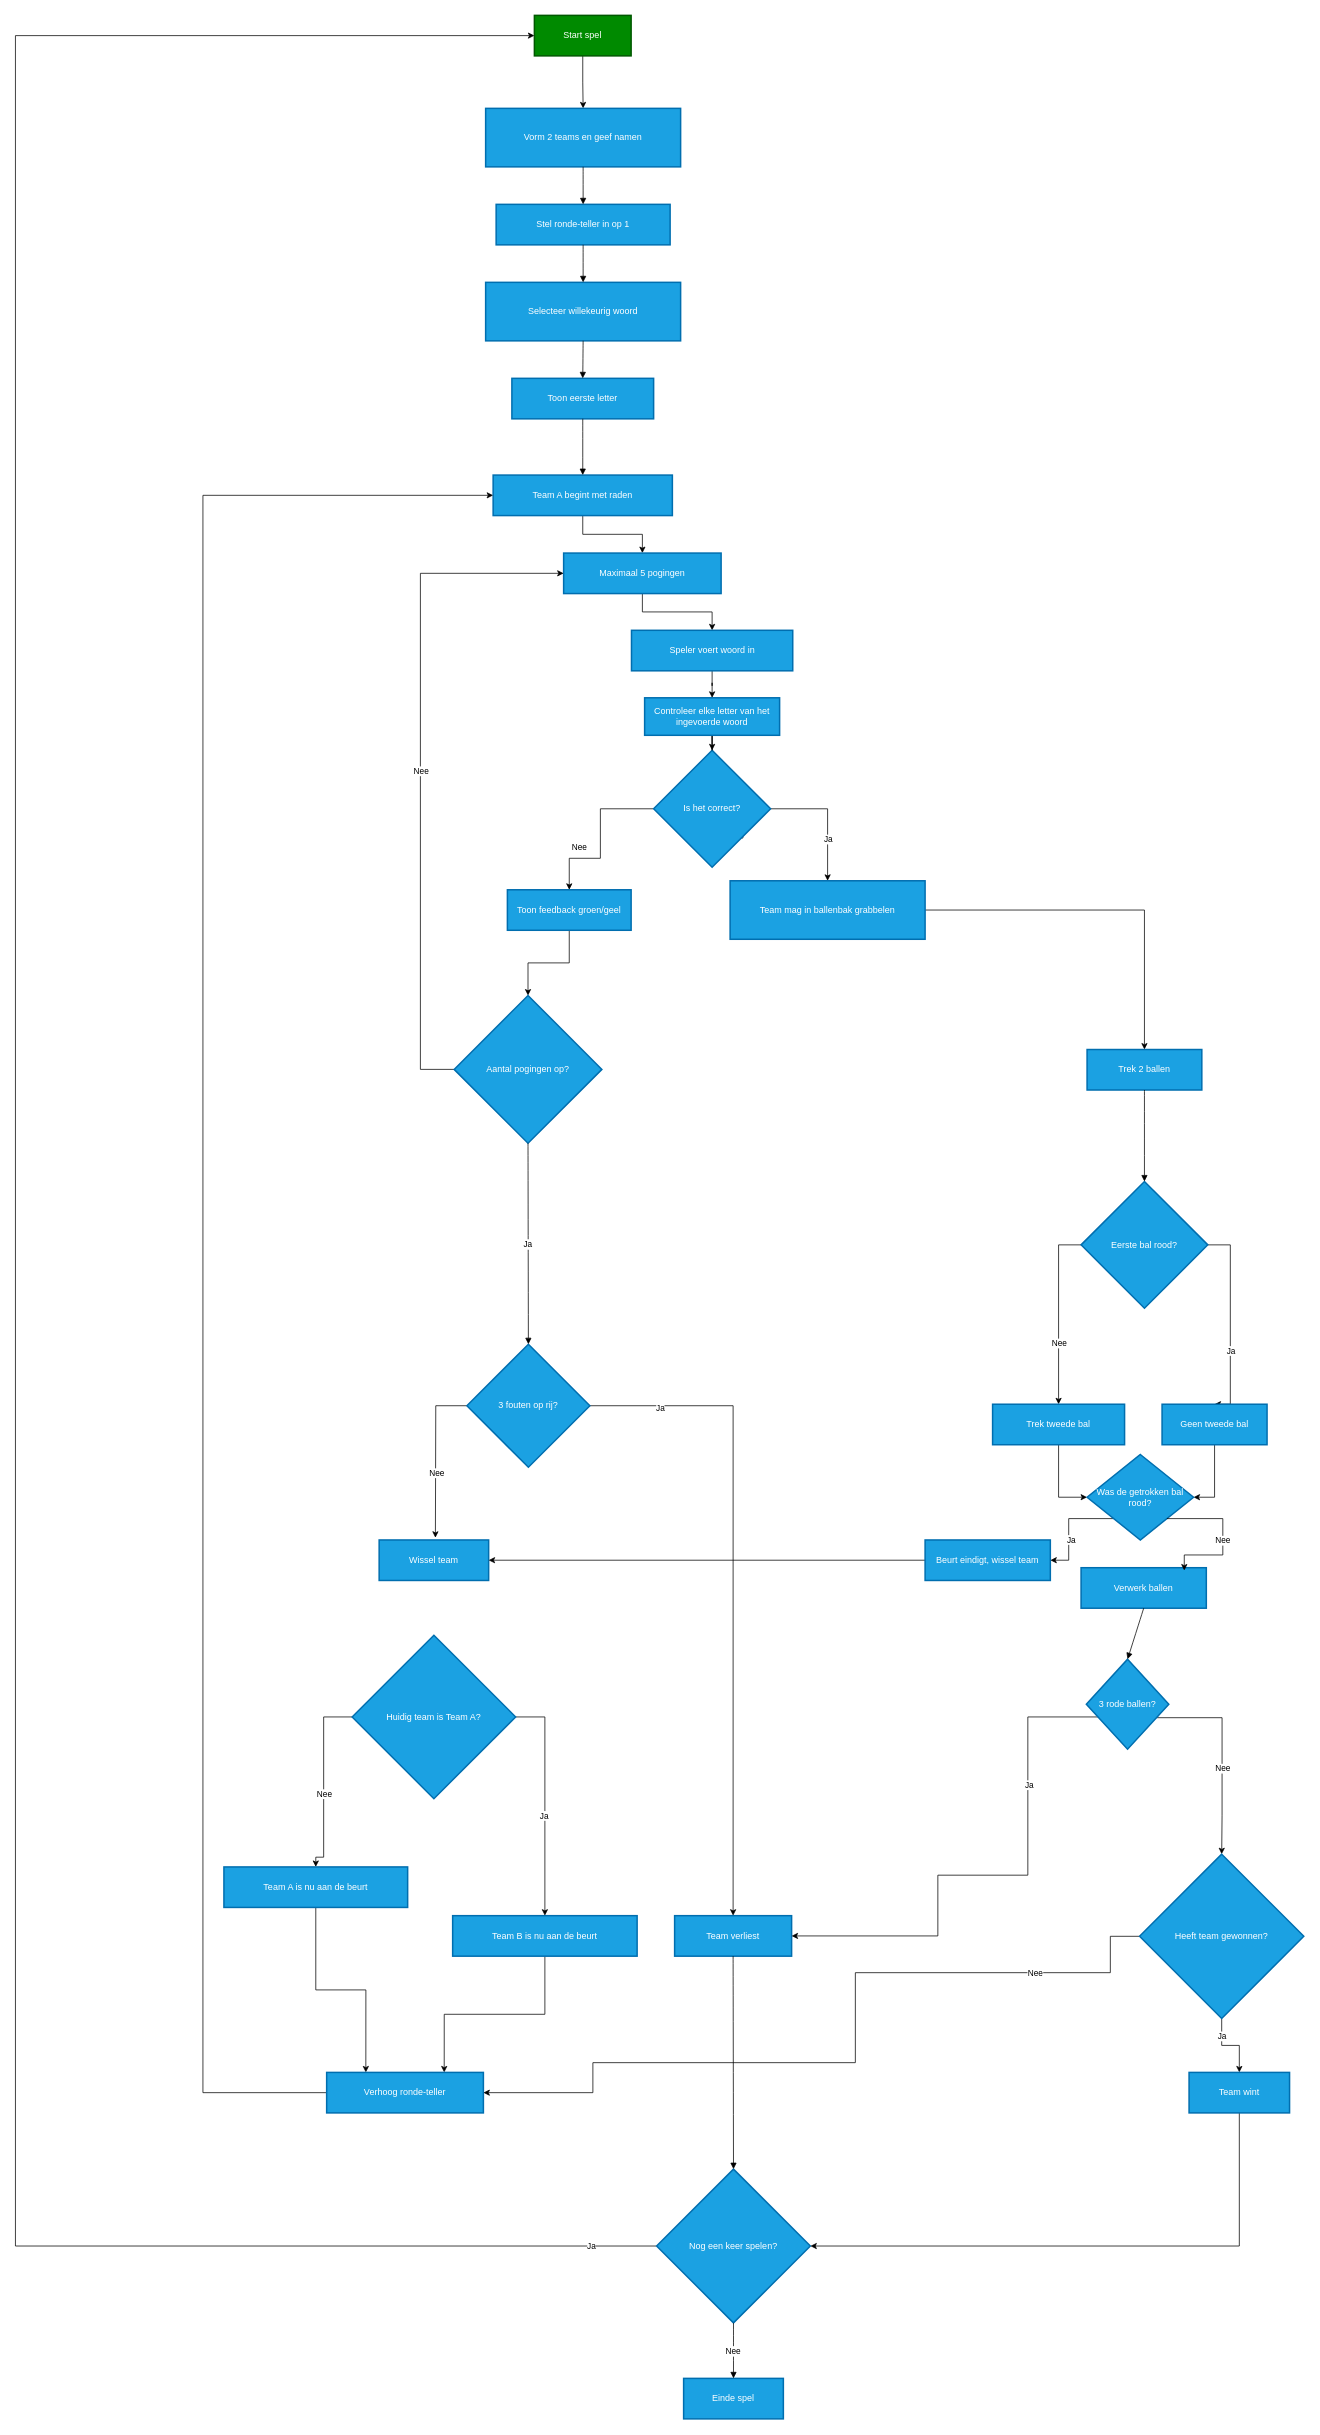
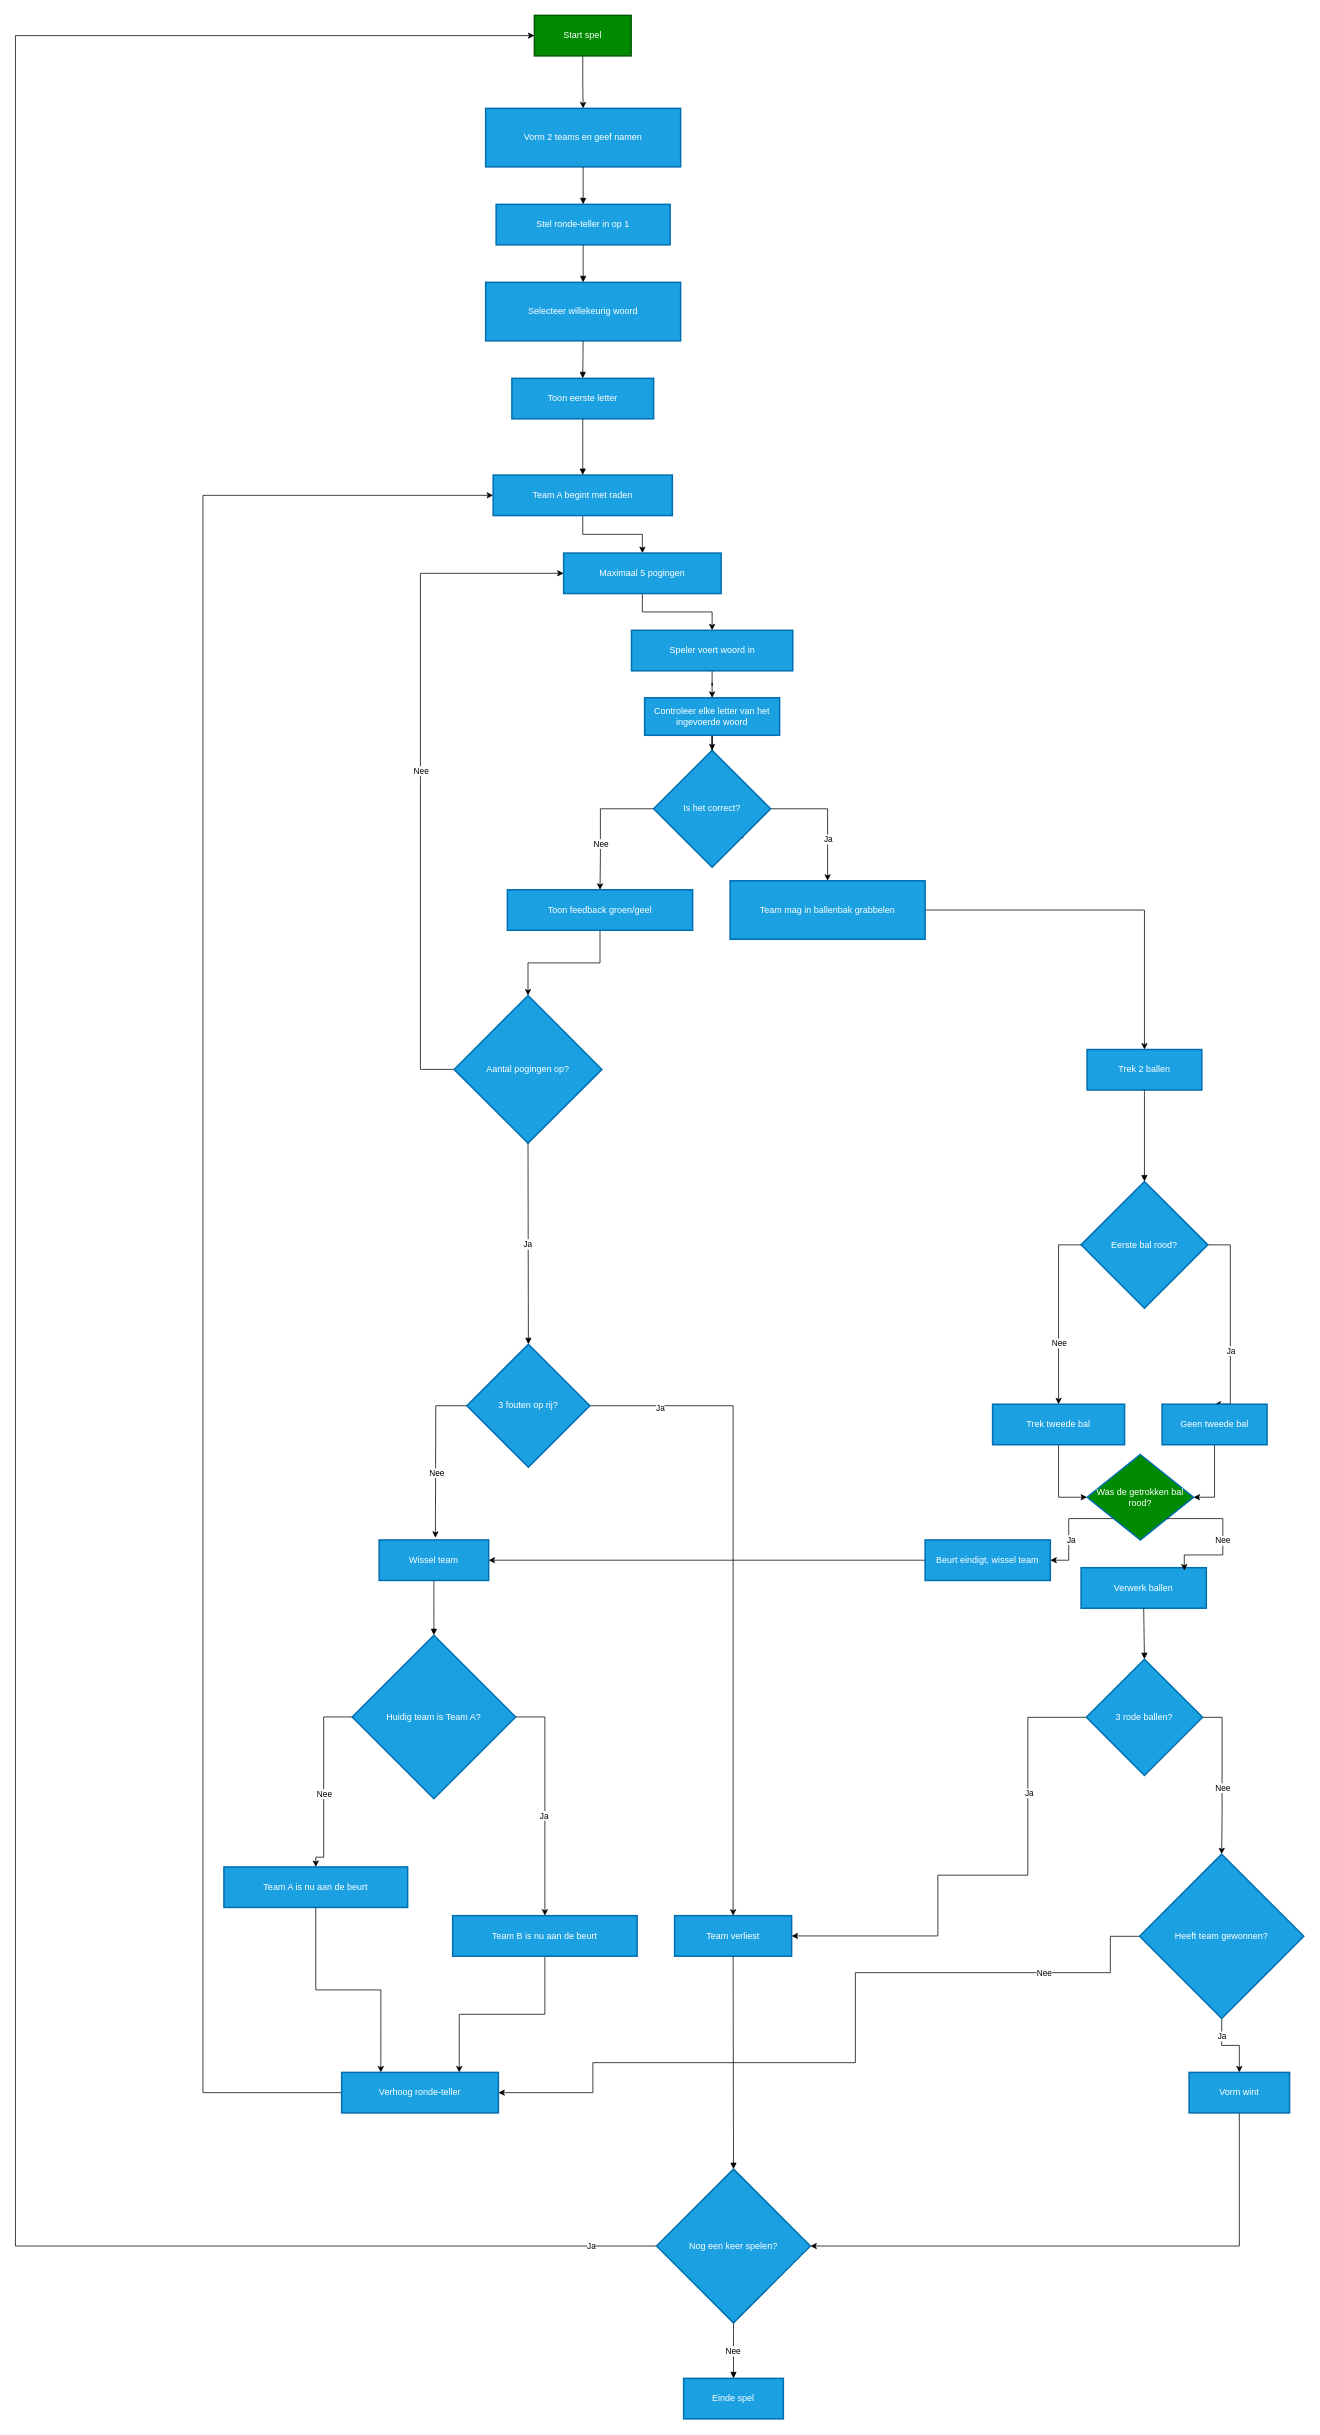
- <mxCell id="23" value="Toon feedback groen/geel" style="whiteSpace=wrap;strokeWidth=2;fillColor=light-dark(#1BA1E2,#00B8C4);fontColor=#ffffff;strokeColor=light-dark(#006EAF,#004B52);" parent="1" vertex="1"><mxGeometry x="676" y="1186" width="165" height="54" as="geometry" /></mxCell>
+ <mxCell id="23" value="Toon feedback groen/geel" style="whiteSpace=wrap;strokeWidth=2;fillColor=light-dark(#1BA1E2,#00B8C4);fontColor=#ffffff;strokeColor=light-dark(#006EAF,#004B52);" parent="1" vertex="1"><mxGeometry x="676" y="1186" width="247" height="54" as="geometry" /></mxCell>
- <mxCell id="86" value="Was de getrokken bal rood?" style="rhombus;strokeWidth=2;whiteSpace=wrap;fillColor=#1ba1e2;fontColor=#ffffff;strokeColor=#006EAF;" vertex="1" parent="1"><mxGeometry x="1449" y="1939" width="142" height="114" as="geometry" /></mxCell>
+ <mxCell id="86" value="Was de getrokken bal rood?" style="rhombus;strokeWidth=2;whiteSpace=wrap;fillColor=#008a00;fontColor=#ffffff;strokeColor=#006EAF;" vertex="1" parent="1"><mxGeometry x="1449" y="1939" width="142" height="114" as="geometry" /></mxCell>
+ <mxCell id="77" value="" style="curved=1;startArrow=none;endArrow=block;exitX=0.5;exitY=1.01;entryX=0.5;entryY=0;rounded=0;" parent="1" source="33" target="38" edge="1"><mxGeometry relative="1" as="geometry"><Array as="points" /></mxGeometry></mxCell>
- <mxCell id="60" value="3 rode ballen?" style="rhombus;strokeWidth=2;whiteSpace=wrap;fillColor=#1ba1e2;fontColor=#ffffff;strokeColor=#006EAF;" parent="1" vertex="1"><mxGeometry x="1448" y="2212" width="110" height="120" as="geometry" /></mxCell>
+ <mxCell id="60" value="3 rode ballen?" style="rhombus;strokeWidth=2;whiteSpace=wrap;fillColor=#1ba1e2;fontColor=#ffffff;strokeColor=#006EAF;" parent="1" vertex="1"><mxGeometry x="1448" y="2212" width="155" height="155" as="geometry" /></mxCell>
- <mxCell id="44" value="Verhoog ronde-teller" style="whiteSpace=wrap;strokeWidth=2;fillColor=light-dark(#1BA1E2,#00B8C4);fontColor=#ffffff;strokeColor=light-dark(#006EAF,#004B52);" parent="1" vertex="1"><mxGeometry x="435" y="2763" width="209" height="54" as="geometry" /></mxCell>
+ <mxCell id="44" value="Verhoog ronde-teller" style="whiteSpace=wrap;strokeWidth=2;fillColor=light-dark(#1BA1E2,#00B8C4);fontColor=#ffffff;strokeColor=light-dark(#006EAF,#004B52);" parent="1" vertex="1"><mxGeometry x="455" y="2763" width="209" height="54" as="geometry" /></mxCell>
- <mxCell id="67" value="Team wint" style="whiteSpace=wrap;strokeWidth=2;fillColor=light-dark(#1BA1E2,#00B8C4);fontColor=#ffffff;strokeColor=light-dark(#006EAF,#004B52);" parent="1" vertex="1"><mxGeometry x="1585" y="2763" width="134" height="54" as="geometry" /></mxCell>
+ <mxCell id="67" value="Vorm wint" style="whiteSpace=wrap;strokeWidth=2;fillColor=light-dark(#1BA1E2,#00B8C4);fontColor=#ffffff;strokeColor=light-dark(#006EAF,#004B52);" parent="1" vertex="1"><mxGeometry x="1585" y="2763" width="134" height="54" as="geometry" /></mxCell>
